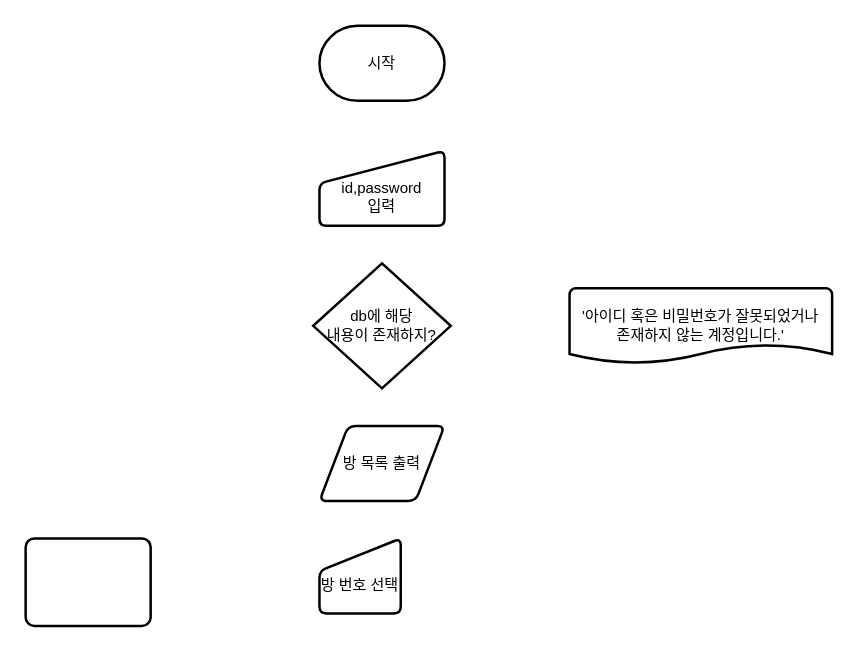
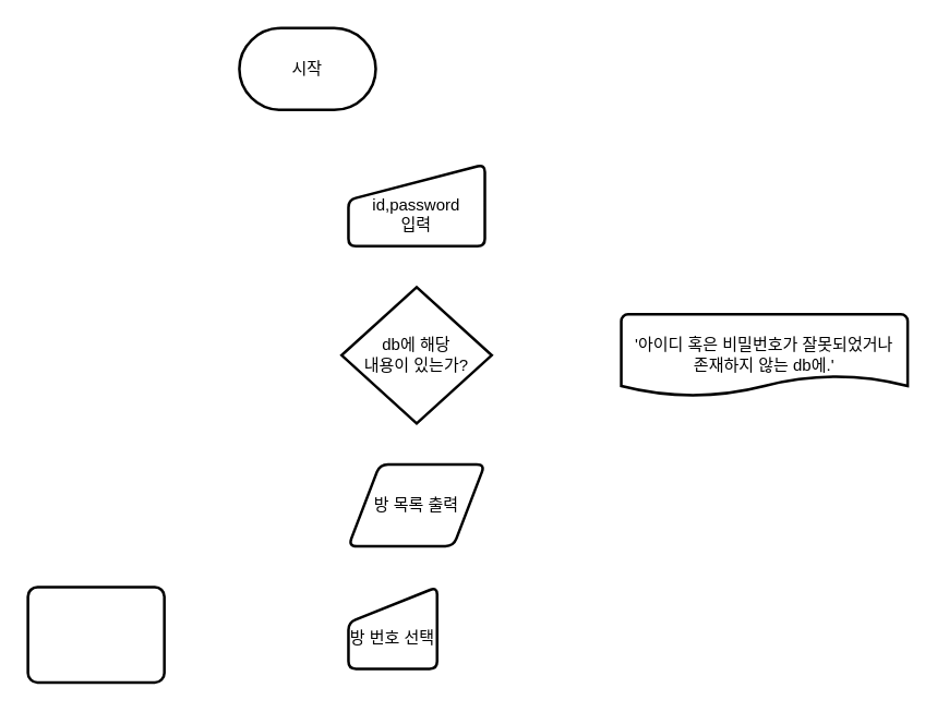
- <mxCell id="2" value="시작" style="strokeWidth=2;html=1;shape=mxgraph.flowchart.terminator;whiteSpace=wrap;" parent="1" vertex="1"><mxGeometry x="255" y="20" width="100" height="60" as="geometry" /></mxCell>
+ <mxCell id="2" value="시작" style="strokeWidth=2;html=1;shape=mxgraph.flowchart.terminator;whiteSpace=wrap;" parent="1" vertex="1"><mxGeometry x="175" y="20" width="100" height="60" as="geometry" /></mxCell>
- <mxCell id="4" value="db에 해당&lt;br&gt;내용이 존재하지?" style="strokeWidth=2;html=1;shape=mxgraph.flowchart.decision;whiteSpace=wrap;" parent="1" vertex="1"><mxGeometry x="250" y="210" width="110" height="100" as="geometry" /></mxCell>
+ <mxCell id="4" value="db에 해당&lt;br&gt;내용이 있는가?" style="strokeWidth=2;html=1;shape=mxgraph.flowchart.decision;whiteSpace=wrap;" parent="1" vertex="1"><mxGeometry x="250" y="210" width="110" height="100" as="geometry" /></mxCell>
- <mxCell id="5" value="'아이디 혹은 비밀번호가 잘못되었거나&lt;br&gt;존재하지 않는 계정입니다.'" style="strokeWidth=2;html=1;shape=mxgraph.flowchart.document2;whiteSpace=wrap;size=0.25;" parent="1" vertex="1"><mxGeometry x="455" y="230" width="210" height="60" as="geometry" /></mxCell>
+ <mxCell id="5" value="'아이디 혹은 비밀번호가 잘못되었거나&lt;br&gt;존재하지 않는 db에.'" style="strokeWidth=2;html=1;shape=mxgraph.flowchart.document2;whiteSpace=wrap;size=0.25;" parent="1" vertex="1"><mxGeometry x="455" y="230" width="210" height="60" as="geometry" /></mxCell>
